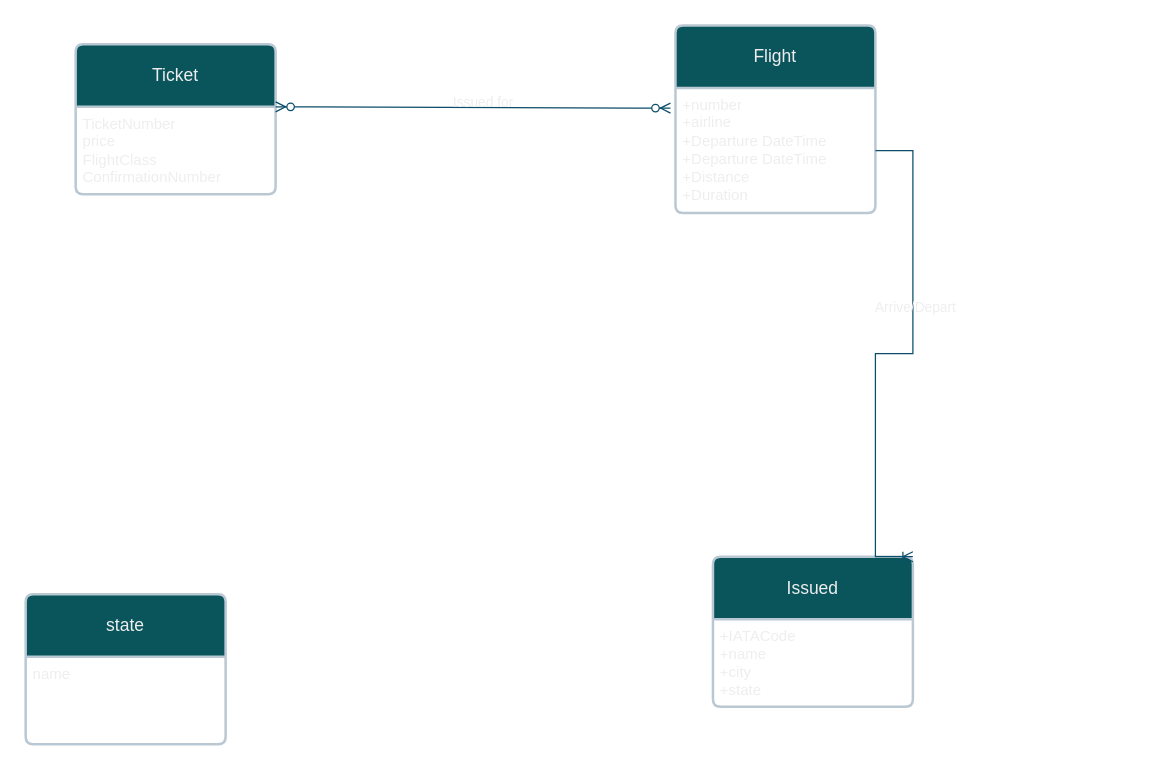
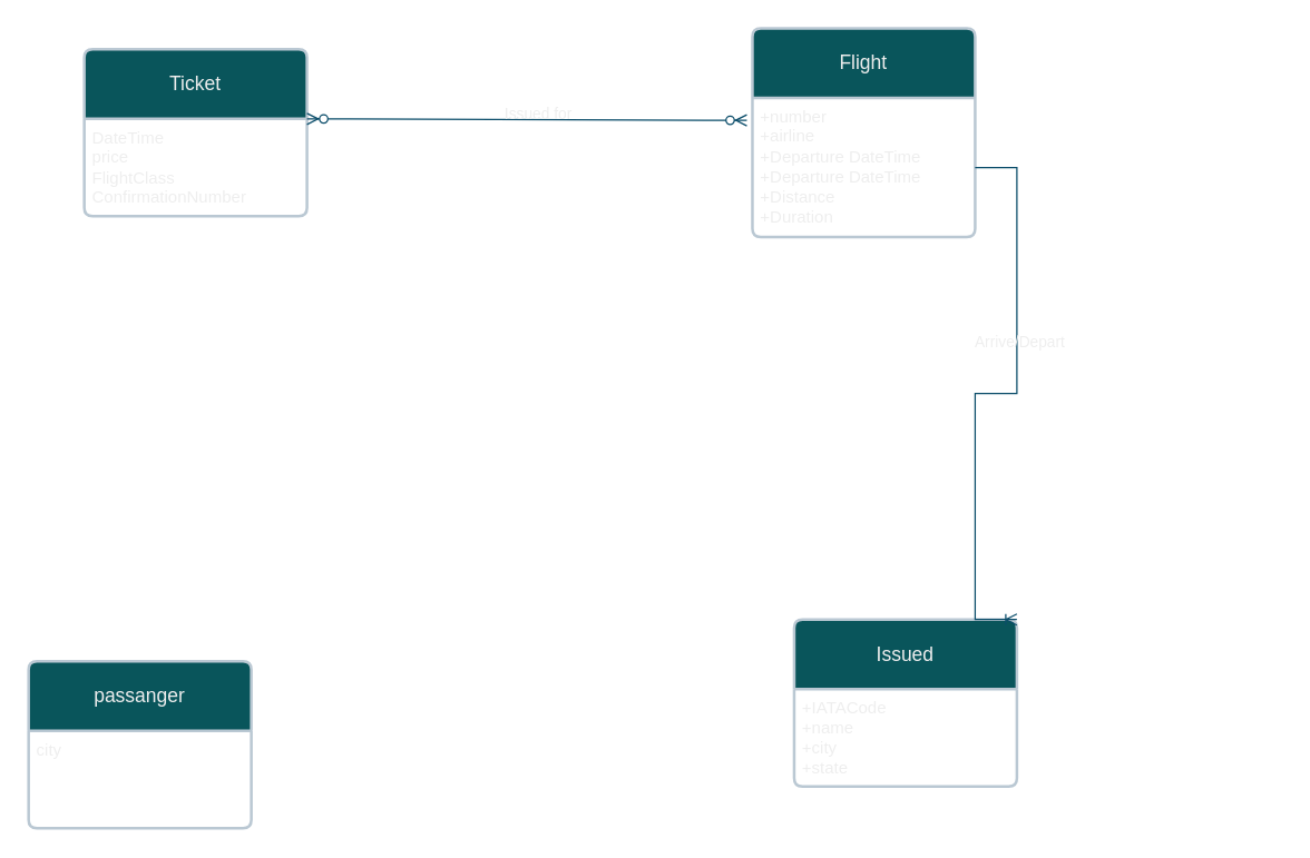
- <mxCell id="9" value="TicketNumber&lt;div&gt;price&lt;/div&gt;&lt;div&gt;FlightClass&lt;/div&gt;&lt;div&gt;ConfirmationNumber&lt;/div&gt;&lt;div&gt;&lt;br&gt;&lt;/div&gt;" style="align=left;strokeColor=none;fillColor=none;spacingLeft=4;spacingRight=4;fontSize=12;verticalAlign=top;resizable=0;rotatable=0;part=1;html=1;whiteSpace=wrap;labelBackgroundColor=none;fontColor=#EEEEEE;" parent="8" vertex="1"><mxGeometry y="50" width="160" height="70" as="geometry" /></mxCell>
+ <mxCell id="9" value="DateTime&lt;div&gt;price&lt;/div&gt;&lt;div&gt;FlightClass&lt;/div&gt;&lt;div&gt;ConfirmationNumber&lt;/div&gt;&lt;div&gt;&lt;br&gt;&lt;/div&gt;" style="align=left;strokeColor=none;fillColor=none;spacingLeft=4;spacingRight=4;fontSize=12;verticalAlign=top;resizable=0;rotatable=0;part=1;html=1;whiteSpace=wrap;labelBackgroundColor=none;fontColor=#EEEEEE;" parent="8" vertex="1"><mxGeometry y="50" width="160" height="70" as="geometry" /></mxCell>
- <mxCell id="2" value="state" style="swimlane;childLayout=stackLayout;horizontal=1;startSize=50;horizontalStack=0;rounded=1;fontSize=14;fontStyle=0;strokeWidth=2;resizeParent=0;resizeLast=1;shadow=0;dashed=0;align=center;arcSize=4;whiteSpace=wrap;html=1;labelBackgroundColor=none;fillColor=#09555B;strokeColor=#BAC8D3;fontColor=#EEEEEE;" parent="1" vertex="1"><mxGeometry x="20" y="475" width="160" height="120" as="geometry" /></mxCell>
+ <mxCell id="2" value="passanger" style="swimlane;childLayout=stackLayout;horizontal=1;startSize=50;horizontalStack=0;rounded=1;fontSize=14;fontStyle=0;strokeWidth=2;resizeParent=0;resizeLast=1;shadow=0;dashed=0;align=center;arcSize=4;whiteSpace=wrap;html=1;labelBackgroundColor=none;fillColor=#09555B;strokeColor=#BAC8D3;fontColor=#EEEEEE;" parent="1" vertex="1"><mxGeometry x="20" y="475" width="160" height="120" as="geometry" /></mxCell>
- <mxCell id="3" value="name" style="align=left;strokeColor=none;fillColor=none;spacingLeft=4;spacingRight=4;fontSize=12;verticalAlign=top;resizable=0;rotatable=0;part=1;html=1;whiteSpace=wrap;labelBackgroundColor=none;fontColor=#EEEEEE;" parent="2" vertex="1"><mxGeometry y="50" width="160" height="70" as="geometry" /></mxCell>
+ <mxCell id="3" value="city" style="align=left;strokeColor=none;fillColor=none;spacingLeft=4;spacingRight=4;fontSize=12;verticalAlign=top;resizable=0;rotatable=0;part=1;html=1;whiteSpace=wrap;labelBackgroundColor=none;fontColor=#EEEEEE;" parent="2" vertex="1"><mxGeometry y="50" width="160" height="70" as="geometry" /></mxCell>
